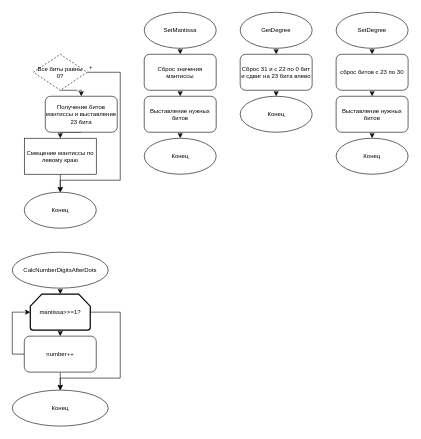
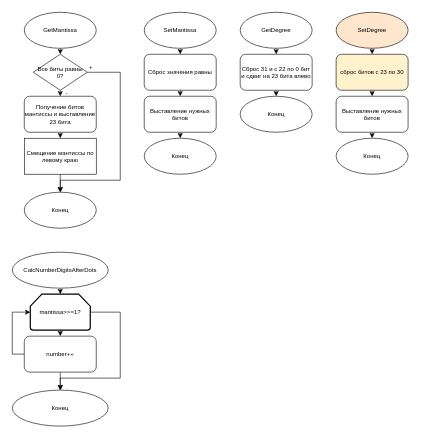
+ <mxCell id="12" value="GetMantissa" style="ellipse;whiteSpace=wrap;html=1;fontSize=10;" vertex="1" parent="1"><mxGeometry x="40" y="20" width="120" height="60" as="geometry" /></mxCell>
- <mxCell id="27" value="SetDegree" style="ellipse;whiteSpace=wrap;html=1;fontSize=10;" vertex="1" parent="1"><mxGeometry x="560" y="20" width="120" height="60" as="geometry" /></mxCell>
+ <mxCell id="27" value="SetDegree" style="ellipse;whiteSpace=wrap;html=1;fontSize=10;fillColor=#ffe6cc;" vertex="1" parent="1"><mxGeometry x="560" y="20" width="120" height="60" as="geometry" /></mxCell>
+ <mxCell id="11" style="edgeStyle=orthogonalEdgeStyle;rounded=0;orthogonalLoop=1;jettySize=auto;html=1;exitX=0.5;exitY=1;exitDx=0;exitDy=0;entryX=0.5;entryY=0;entryDx=0;entryDy=0;fontSize=10;" edge="1" parent="1" source="12" target="6"><mxGeometry relative="1" as="geometry" /></mxCell>
- <mxCell id="6" value="Все биты равны 0?" style="rhombus;whiteSpace=wrap;html=1;fontSize=10;dashed=1;" vertex="1" parent="1"><mxGeometry x="55" y="90" width="90" height="60" as="geometry" /></mxCell>
+ <mxCell id="6" value="Все биты равны 0?" style="rhombus;whiteSpace=wrap;html=1;fontSize=10;" vertex="1" parent="1"><mxGeometry x="55" y="90" width="90" height="60" as="geometry" /></mxCell>
- <mxCell id="15" value="&lt;span style=&quot;font-size: 10px;&quot;&gt;Сброс значения мантиссы&lt;/span&gt;" style="rounded=1;whiteSpace=wrap;html=1;fontSize=10;" vertex="1" parent="1"><mxGeometry x="240" y="90" width="120" height="60" as="geometry" /></mxCell>
+ <mxCell id="15" value="&lt;span style=&quot;font-size: 10px;&quot;&gt;Сброс значения равны&lt;/span&gt;" style="rounded=1;whiteSpace=wrap;html=1;fontSize=10;" vertex="1" parent="1"><mxGeometry x="240" y="90" width="120" height="60" as="geometry" /></mxCell>
- <mxCell id="29" value="&lt;span style=&quot;font-size: 10px;&quot;&gt;сброс битов с 23 по 30&lt;/span&gt;" style="rounded=1;whiteSpace=wrap;html=1;fontSize=10;" vertex="1" parent="1"><mxGeometry x="560" y="90" width="120" height="60" as="geometry" /></mxCell>
+ <mxCell id="29" value="&lt;span style=&quot;font-size: 10px;&quot;&gt;сброс битов с 23 по 30&lt;/span&gt;" style="rounded=1;whiteSpace=wrap;html=1;fontSize=10;fillColor=#fff2cc;" vertex="1" parent="1"><mxGeometry x="560" y="90" width="120" height="60" as="geometry" /></mxCell>
- <mxCell id="8" value="&lt;font style=&quot;font-size: 10px;&quot;&gt;Получение битов мантиссы и выставление 23 бита&lt;/font&gt;" style="rounded=1;whiteSpace=wrap;html=1;fontSize=10;" vertex="1" parent="1"><mxGeometry x="75" y="160" width="120" height="60" as="geometry" /></mxCell>
+ <mxCell id="8" value="&lt;font style=&quot;font-size: 10px;&quot;&gt;Получение битов мантиссы и выставление 23 бита&lt;/font&gt;" style="rounded=1;whiteSpace=wrap;html=1;fontSize=10;" vertex="1" parent="1"><mxGeometry x="40" y="160" width="120" height="60" as="geometry" /></mxCell>
